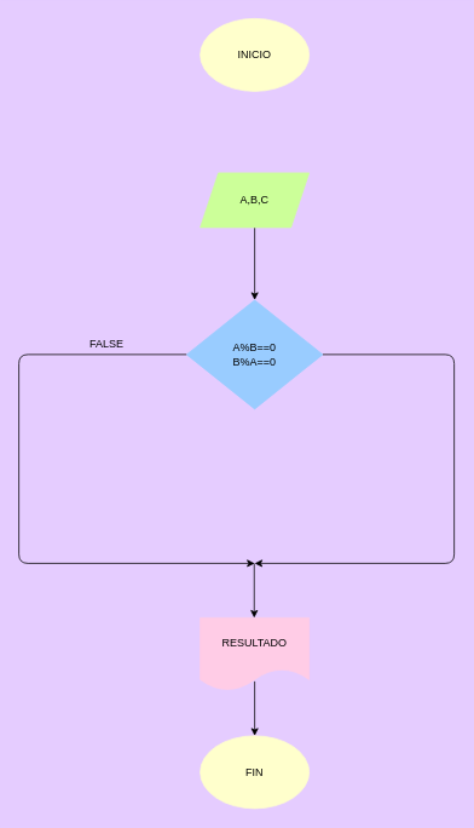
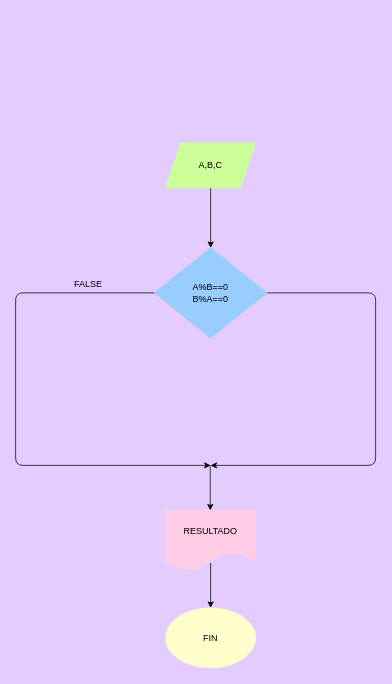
- <mxCell id="2" value="INICIO" style="ellipse;whiteSpace=wrap;html=1;fillColor=#FFFFCC;strokeColor=#FFFFCC;" vertex="1" parent="1"><mxGeometry x="220" y="20" width="120" height="80" as="geometry" /></mxCell>
